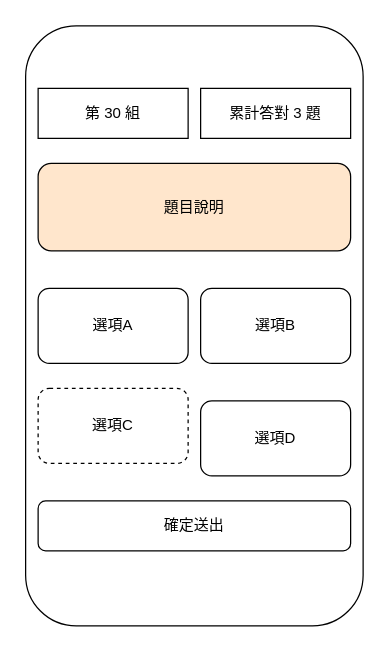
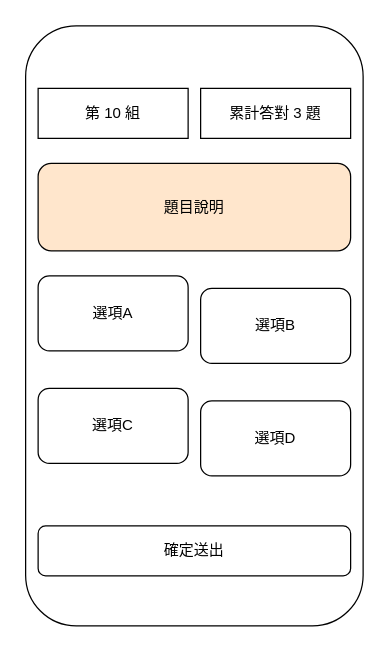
- <mxCell id="9" value="第 30 組" style="rounded=0;whiteSpace=wrap;html=1;" vertex="1" parent="1"><mxGeometry x="30" y="70" width="120" height="40" as="geometry" /></mxCell>
+ <mxCell id="9" value="第 10 組" style="rounded=0;whiteSpace=wrap;html=1;" vertex="1" parent="1"><mxGeometry x="30" y="70" width="120" height="40" as="geometry" /></mxCell>
- <mxCell id="4" value="選項A" style="rounded=1;whiteSpace=wrap;html=1;" vertex="1" parent="1"><mxGeometry x="30" y="230" width="120" height="60" as="geometry" /></mxCell>
+ <mxCell id="4" value="選項A" style="rounded=1;whiteSpace=wrap;html=1;" vertex="1" parent="1"><mxGeometry x="30" y="220" width="120" height="60" as="geometry" /></mxCell>
- <mxCell id="5" value="選項C" style="rounded=1;whiteSpace=wrap;html=1;dashed=1;" vertex="1" parent="1"><mxGeometry x="30" y="310" width="120" height="60" as="geometry" /></mxCell>
+ <mxCell id="5" value="選項C" style="rounded=1;whiteSpace=wrap;html=1;" vertex="1" parent="1"><mxGeometry x="30" y="310" width="120" height="60" as="geometry" /></mxCell>
- <mxCell id="8" value="確定送出" style="rounded=1;whiteSpace=wrap;html=1;" vertex="1" parent="1"><mxGeometry x="30" y="400" width="250" height="40" as="geometry" /></mxCell>
+ <mxCell id="8" value="確定送出" style="rounded=1;whiteSpace=wrap;html=1;" vertex="1" parent="1"><mxGeometry x="30" y="420" width="250" height="40" as="geometry" /></mxCell>
